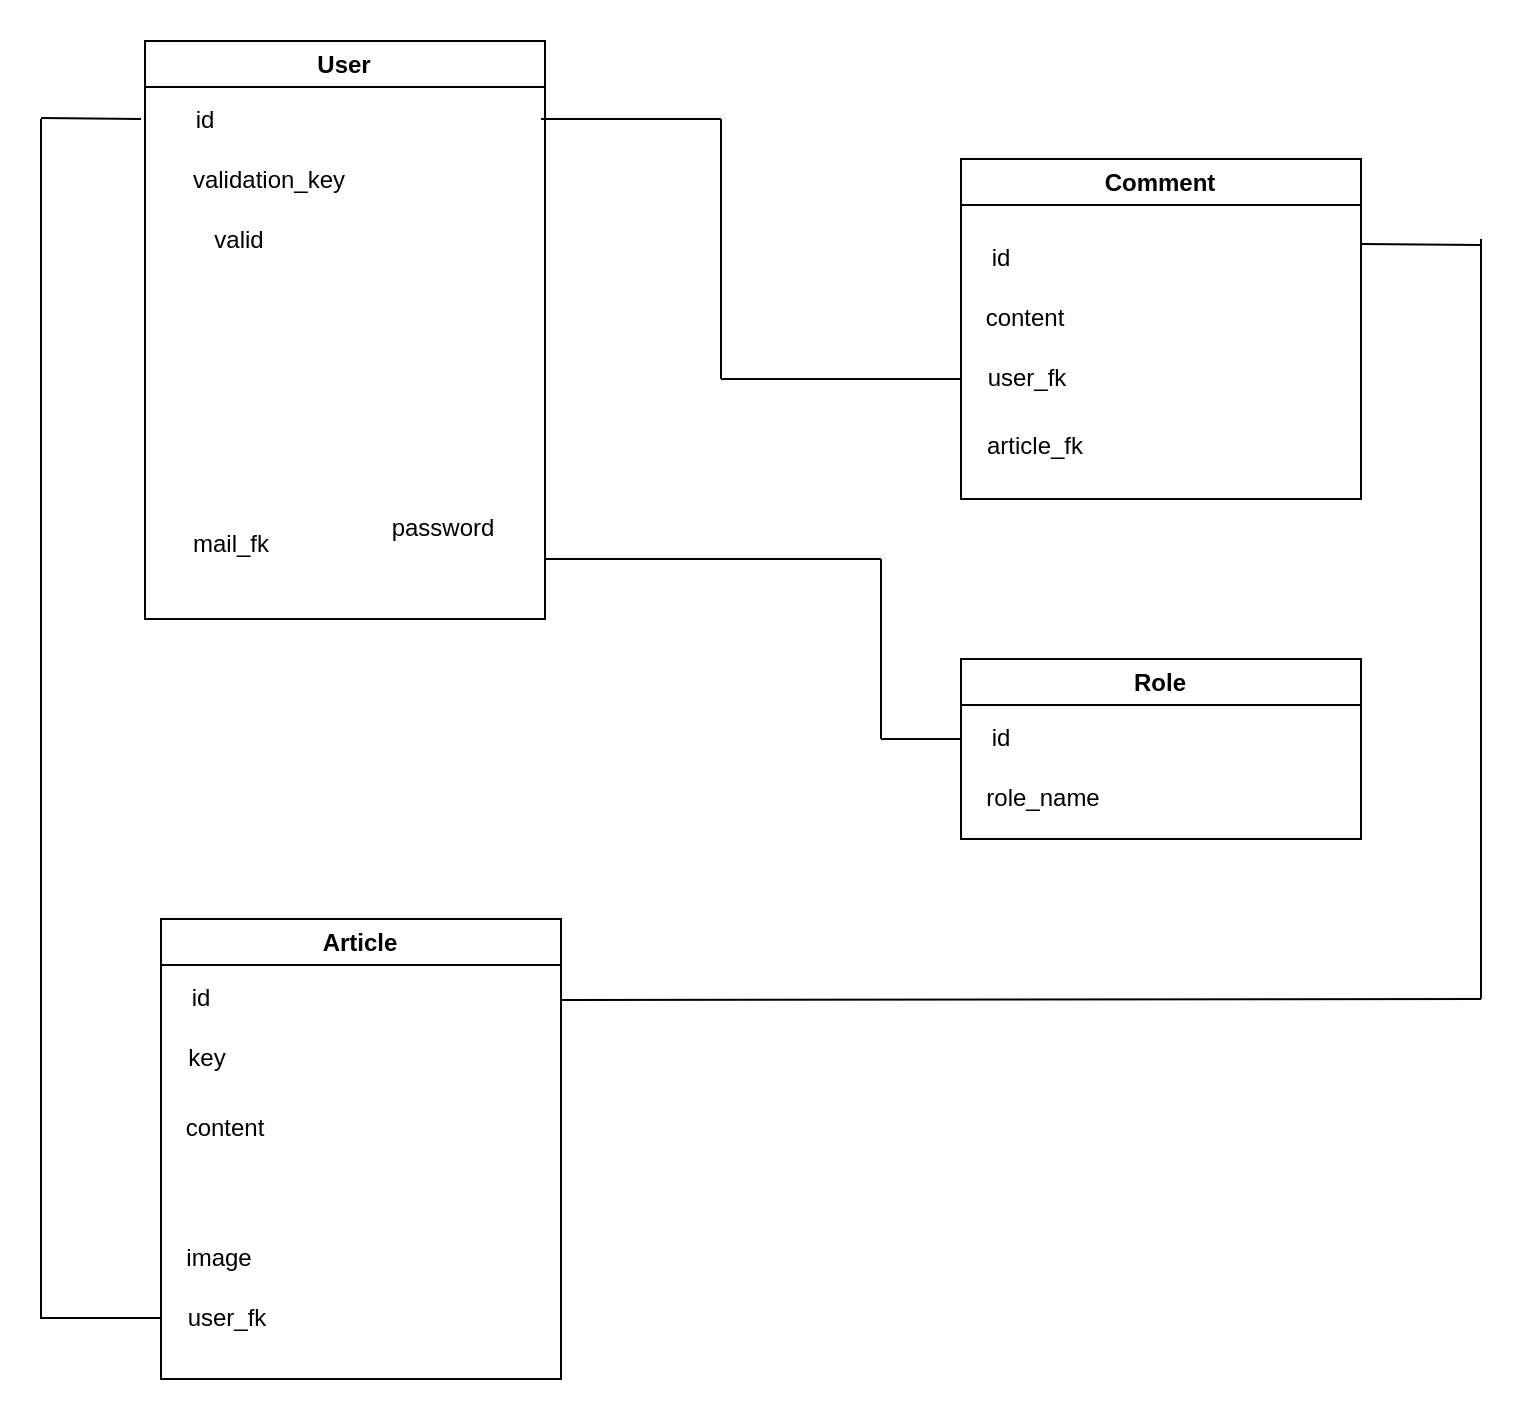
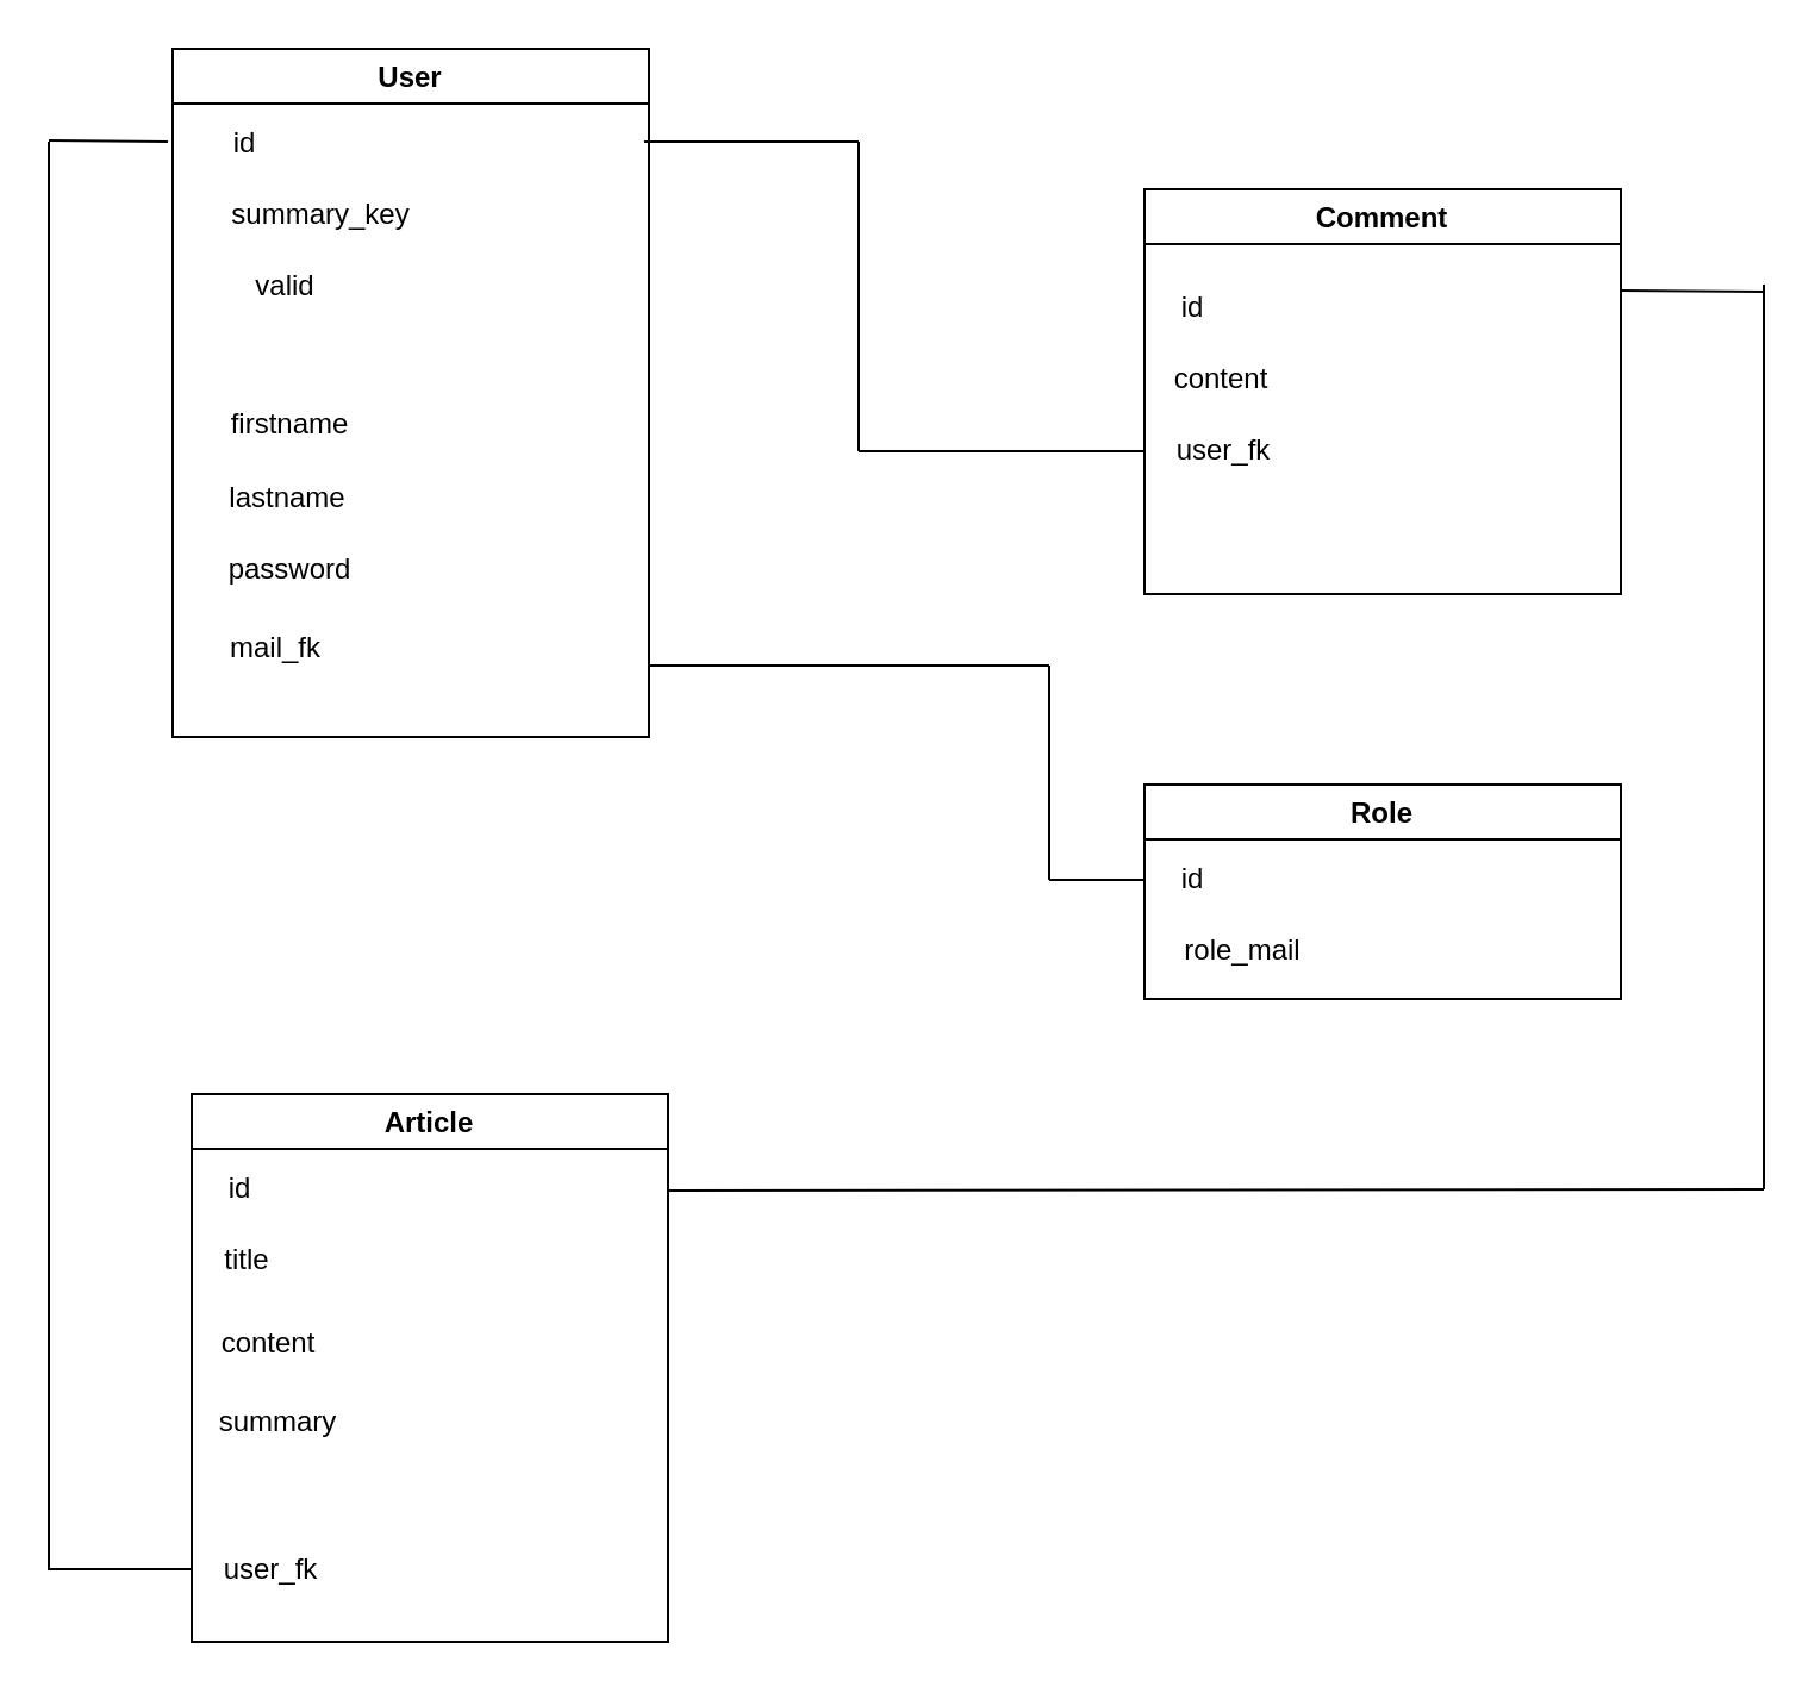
- <mxCell id="3" value="validation_key" style="text;html=1;align=center;verticalAlign=middle;resizable=0;points=[];autosize=1;strokeColor=none;fillColor=none;" parent="2" vertex="1"><mxGeometry x="17" y="60" width="90" height="20" as="geometry" /></mxCell>
+ <mxCell id="3" value="summary_key" style="text;html=1;align=center;verticalAlign=middle;resizable=0;points=[];autosize=1;strokeColor=none;fillColor=none;" parent="2" vertex="1"><mxGeometry x="17" y="60" width="90" height="20" as="geometry" /></mxCell>
+ <mxCell id="4" value="firstname" style="text;html=1;align=center;verticalAlign=middle;resizable=0;points=[];autosize=1;strokeColor=none;fillColor=none;" parent="2" vertex="1"><mxGeometry x="19" y="148" width="60" height="20" as="geometry" /></mxCell>
+ <mxCell id="5" value="lastname" style="text;html=1;align=center;verticalAlign=middle;resizable=0;points=[];autosize=1;strokeColor=none;fillColor=none;" parent="2" vertex="1"><mxGeometry x="18" y="179" width="60" height="20" as="geometry" /></mxCell>
- <mxCell id="20" value="article_fk" style="text;html=1;align=center;verticalAlign=middle;resizable=0;points=[];autosize=1;strokeColor=none;fillColor=none;" parent="17" vertex="1"><mxGeometry x="7" y="134" width="60" height="20" as="geometry" /></mxCell>
- <mxCell id="6" value="password&lt;br&gt;" style="text;html=1;align=center;verticalAlign=middle;resizable=0;points=[];autosize=1;strokeColor=none;fillColor=none;" parent="2" vertex="1"><mxGeometry x="114" y="234" width="70" height="20" as="geometry" /></mxCell>
+ <mxCell id="6" value="password&lt;br&gt;" style="text;html=1;align=center;verticalAlign=middle;resizable=0;points=[];autosize=1;strokeColor=none;fillColor=none;" parent="2" vertex="1"><mxGeometry x="14" y="209" width="70" height="20" as="geometry" /></mxCell>
- <mxCell id="24" value="role_name" style="text;html=1;align=center;verticalAlign=middle;resizable=0;points=[];autosize=1;strokeColor=none;fillColor=none;" parent="23" vertex="1"><mxGeometry x="6" y="60" width="70" height="20" as="geometry" /></mxCell>
+ <mxCell id="24" value="role_mail" style="text;html=1;align=center;verticalAlign=middle;resizable=0;points=[];autosize=1;strokeColor=none;fillColor=none;" parent="23" vertex="1"><mxGeometry x="6" y="60" width="70" height="20" as="geometry" /></mxCell>
- <mxCell id="11" value="key" style="text;html=1;align=center;verticalAlign=middle;resizable=0;points=[];autosize=1;strokeColor=none;fillColor=none;" parent="10" vertex="1"><mxGeometry x="8" y="60" width="30" height="20" as="geometry" /></mxCell>
+ <mxCell id="11" value="title" style="text;html=1;align=center;verticalAlign=middle;resizable=0;points=[];autosize=1;strokeColor=none;fillColor=none;" parent="10" vertex="1"><mxGeometry x="8" y="60" width="30" height="20" as="geometry" /></mxCell>
+ <mxCell id="13" value="summary&lt;br&gt;" style="text;html=1;align=center;verticalAlign=middle;resizable=0;points=[];autosize=1;strokeColor=none;fillColor=none;" parent="10" vertex="1"><mxGeometry x="6" y="128" width="60" height="20" as="geometry" /></mxCell>
- <mxCell id="14" value="image" style="text;html=1;align=center;verticalAlign=middle;resizable=0;points=[];autosize=1;strokeColor=none;fillColor=none;" parent="10" vertex="1"><mxGeometry x="4" y="160" width="50" height="20" as="geometry" /></mxCell>
